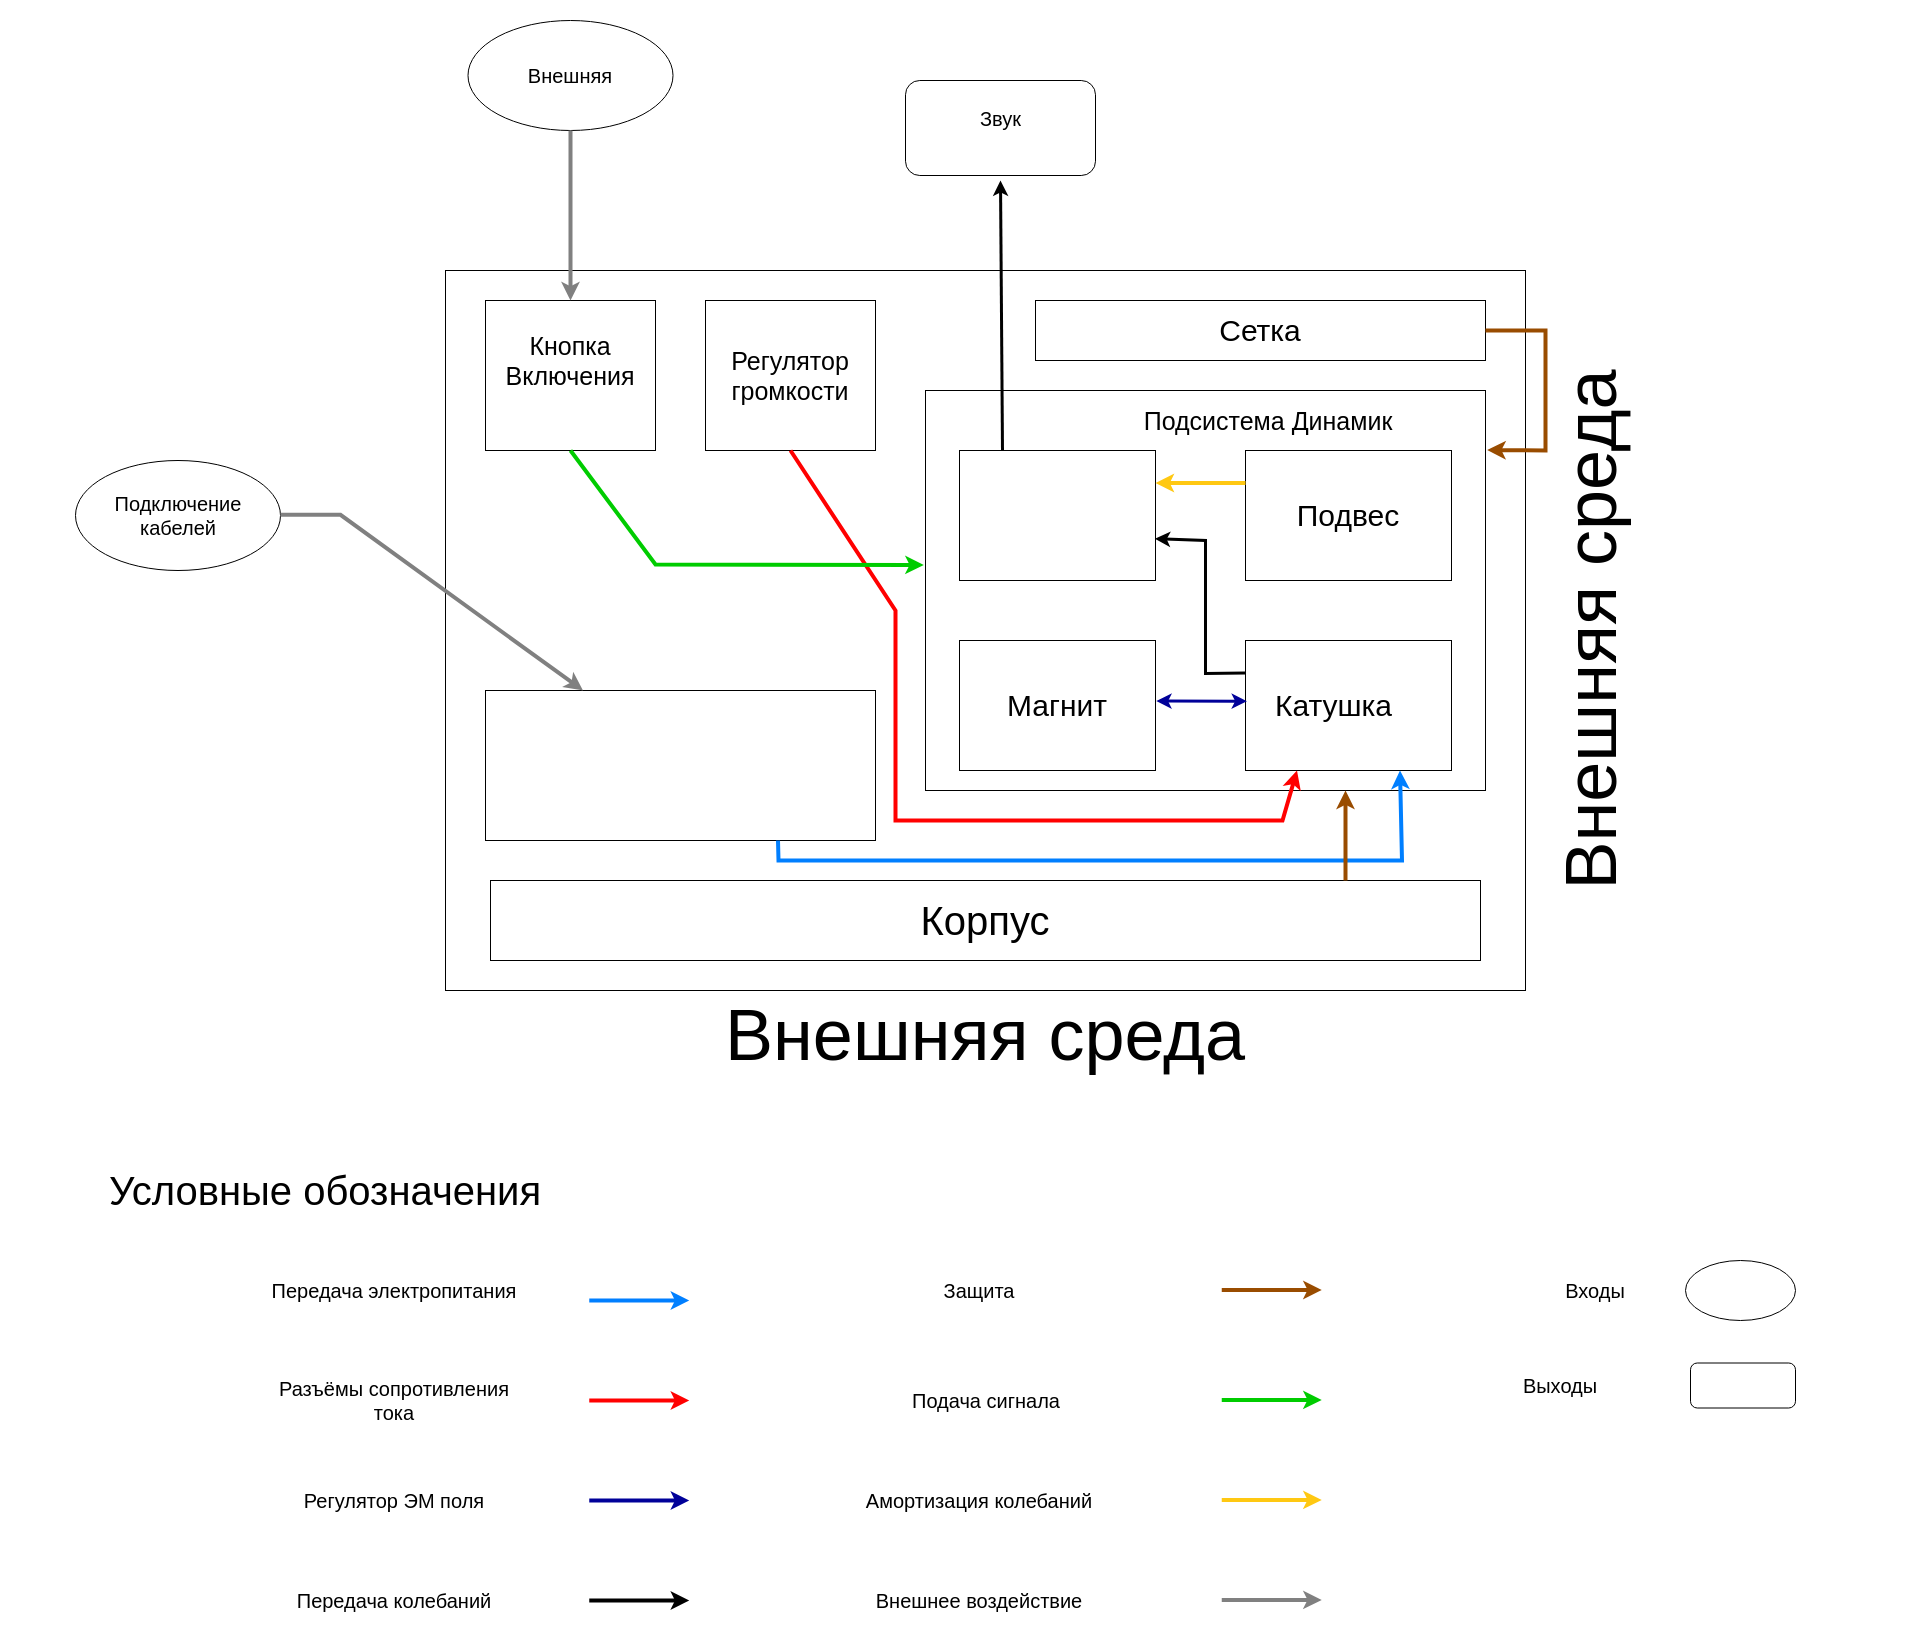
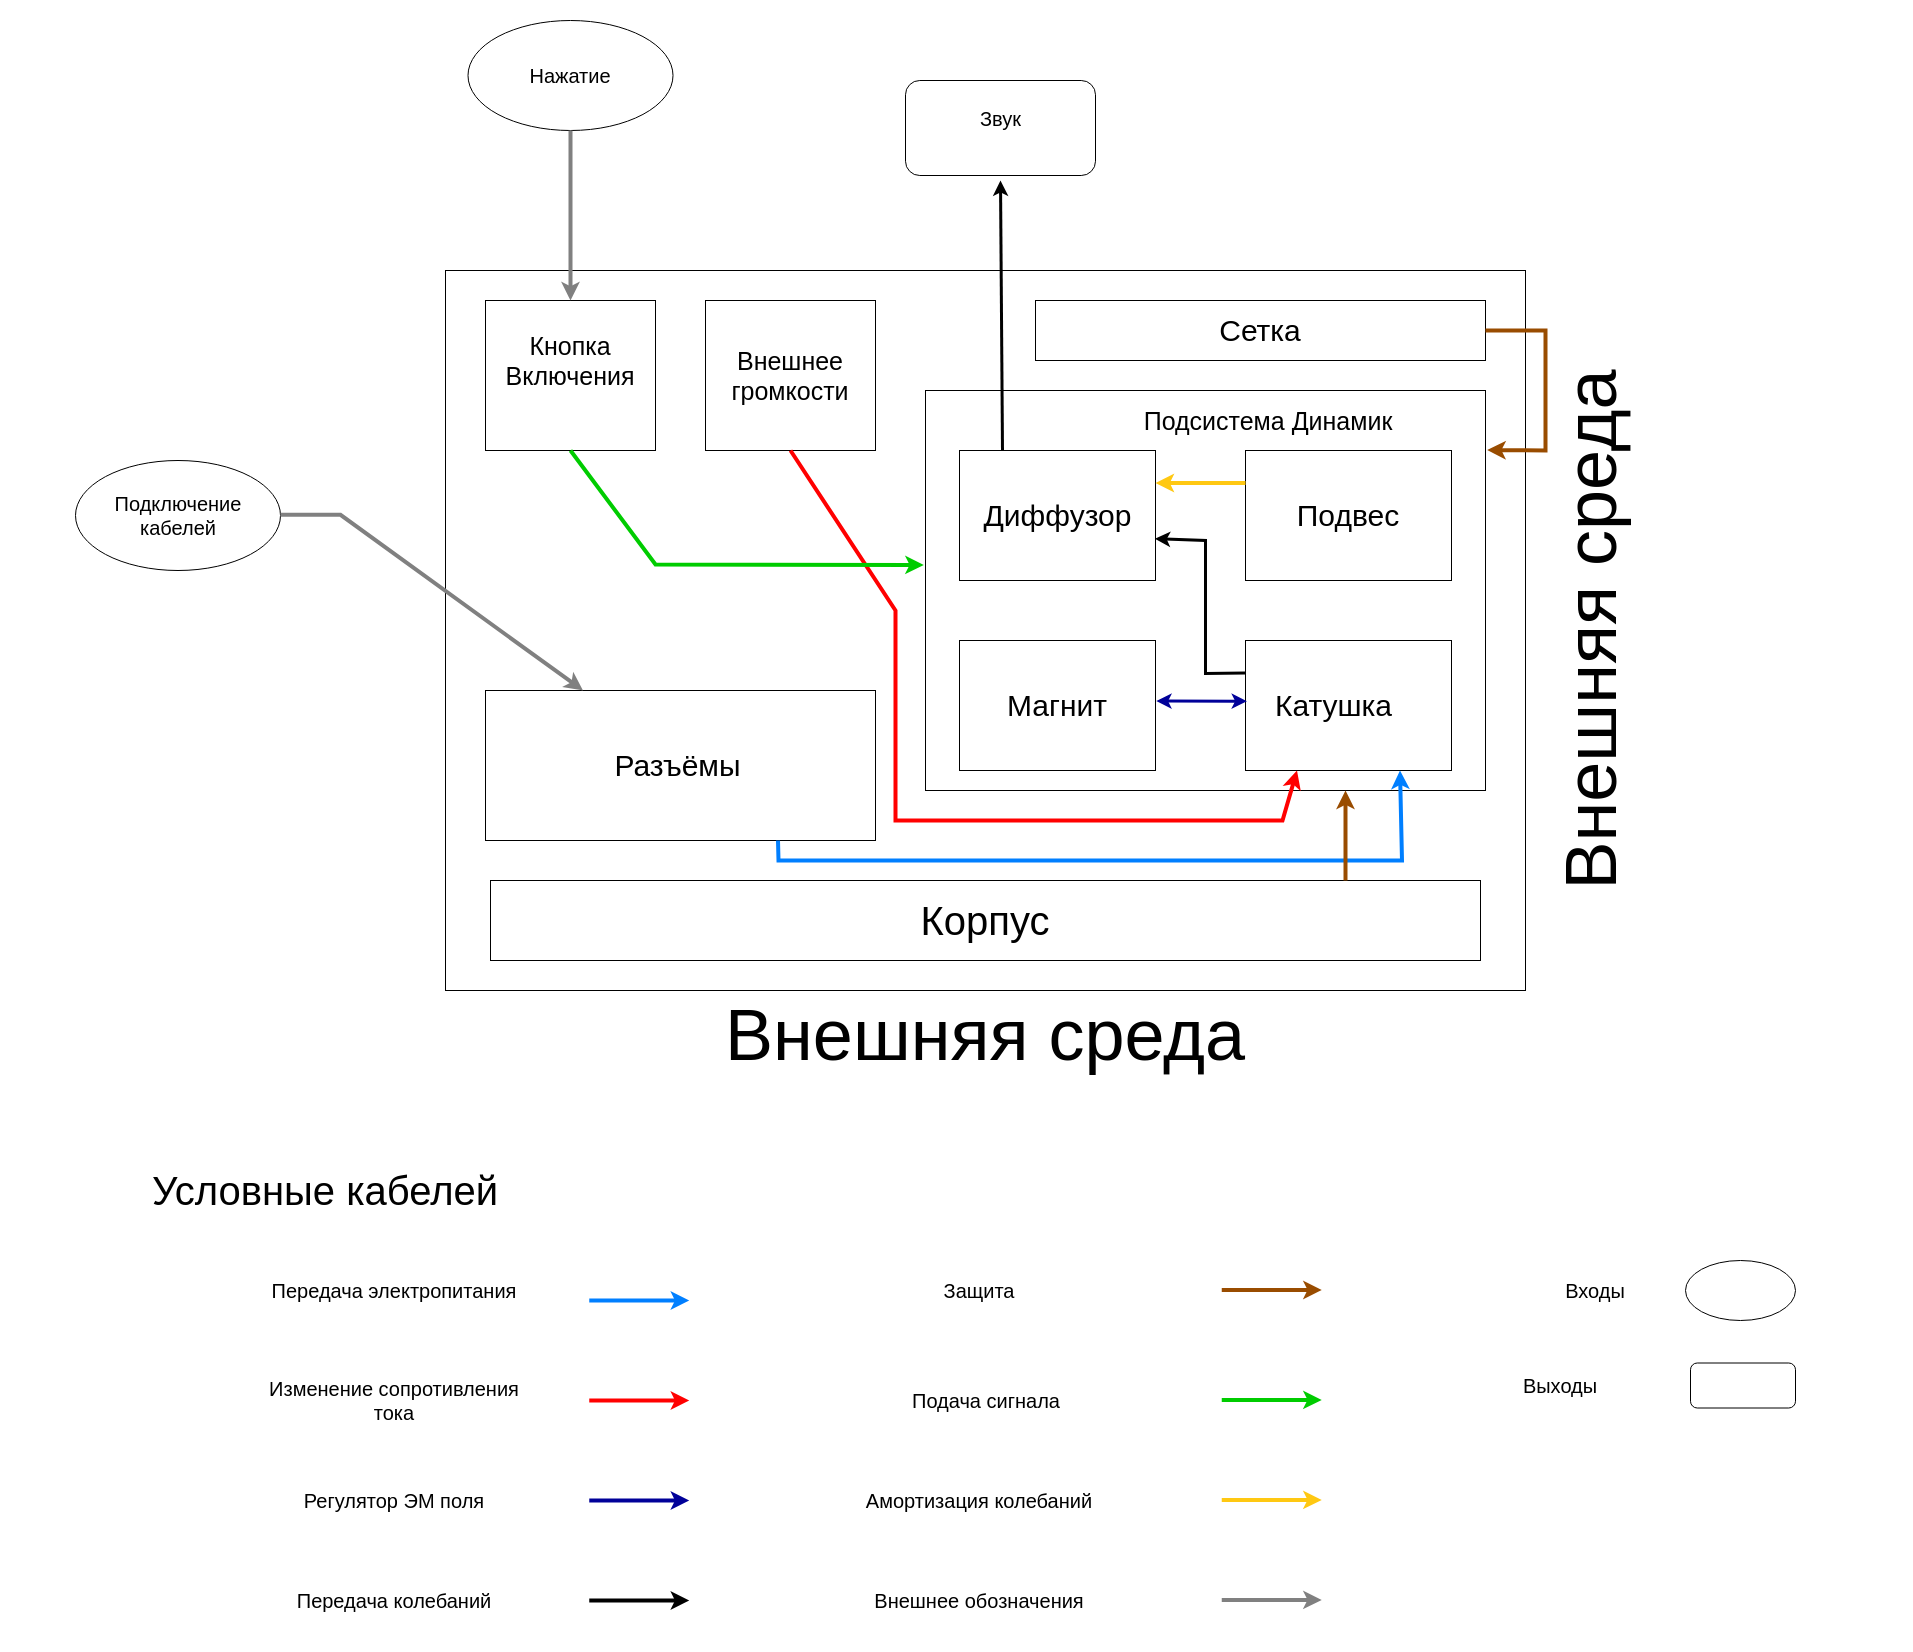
- <mxCell id="24" value="&lt;font style=&quot;font-size: 20px;&quot;&gt;Внешняя&lt;/font&gt;" style="text;html=1;strokeColor=none;fillColor=none;align=center;verticalAlign=middle;whiteSpace=wrap;rounded=0;" parent="1" vertex="1"><mxGeometry x="500" y="45" width="140" height="60" as="geometry" /></mxCell>
+ <mxCell id="24" value="&lt;font style=&quot;font-size: 20px;&quot;&gt;Нажатие&lt;/font&gt;" style="text;html=1;strokeColor=none;fillColor=none;align=center;verticalAlign=middle;whiteSpace=wrap;rounded=0;" parent="1" vertex="1"><mxGeometry x="500" y="45" width="140" height="60" as="geometry" /></mxCell>
- <mxCell id="19" value="&lt;span style=&quot;font-size: 25px;&quot;&gt;Регулятор&lt;br&gt;громкости&lt;br&gt;&lt;/span&gt;" style="text;html=1;strokeColor=none;fillColor=none;align=center;verticalAlign=middle;whiteSpace=wrap;rounded=0;" parent="1" vertex="1"><mxGeometry x="730" y="340" width="120" height="70" as="geometry" /></mxCell>
+ <mxCell id="19" value="&lt;span style=&quot;font-size: 25px;&quot;&gt;Внешнее&lt;br&gt;громкости&lt;br&gt;&lt;/span&gt;" style="text;html=1;strokeColor=none;fillColor=none;align=center;verticalAlign=middle;whiteSpace=wrap;rounded=0;" parent="1" vertex="1"><mxGeometry x="730" y="340" width="120" height="70" as="geometry" /></mxCell>
+ <mxCell id="13" value="&lt;font style=&quot;font-size: 30px;&quot;&gt;Диффузор&lt;/font&gt;" style="text;html=1;strokeColor=none;fillColor=none;align=center;verticalAlign=middle;whiteSpace=wrap;rounded=0;" parent="1" vertex="1"><mxGeometry x="980.5" y="495" width="153" height="40" as="geometry" /></mxCell>
+ <mxCell id="20" value="&lt;font style=&quot;font-size: 30px;&quot;&gt;Разъёмы&lt;/font&gt;" style="text;html=1;strokeColor=none;fillColor=none;align=center;verticalAlign=middle;whiteSpace=wrap;rounded=0;" parent="1" vertex="1"><mxGeometry x="510" y="730" width="335" height="70" as="geometry" /></mxCell>
- <mxCell id="30" value="&lt;font style=&quot;font-size: 40px;&quot;&gt;Условные обозначения&lt;/font&gt;" style="text;html=1;strokeColor=none;fillColor=none;align=center;verticalAlign=middle;whiteSpace=wrap;rounded=0;" parent="1" vertex="1"><mxGeometry x="20" y="1130" width="610" height="120" as="geometry" /></mxCell>
+ <mxCell id="30" value="&lt;font style=&quot;font-size: 40px;&quot;&gt;Условные кабелей&lt;/font&gt;" style="text;html=1;strokeColor=none;fillColor=none;align=center;verticalAlign=middle;whiteSpace=wrap;rounded=0;" parent="1" vertex="1"><mxGeometry x="20" y="1130" width="610" height="120" as="geometry" /></mxCell>
- <mxCell id="35" value="&lt;span style=&quot;font-size: 20px;&quot;&gt;Разъёмы сопротивления тока&lt;/span&gt;" style="text;html=1;strokeColor=none;fillColor=none;align=center;verticalAlign=middle;whiteSpace=wrap;rounded=0;" parent="1" vertex="1"><mxGeometry x="258.75" y="1370" width="270" height="60" as="geometry" /></mxCell>
+ <mxCell id="35" value="&lt;span style=&quot;font-size: 20px;&quot;&gt;Изменение сопротивления тока&lt;/span&gt;" style="text;html=1;strokeColor=none;fillColor=none;align=center;verticalAlign=middle;whiteSpace=wrap;rounded=0;" parent="1" vertex="1"><mxGeometry x="258.75" y="1370" width="270" height="60" as="geometry" /></mxCell>
- <mxCell id="42" value="&lt;font style=&quot;font-size: 20px;&quot;&gt;Внешнее воздействие&lt;/font&gt;&lt;span style=&quot;font-size: 20px;&quot;&gt;&lt;br&gt;&lt;/span&gt;" style="text;html=1;strokeColor=none;fillColor=none;align=center;verticalAlign=middle;whiteSpace=wrap;rounded=0;" parent="1" vertex="1"><mxGeometry x="843.75" y="1570" width="270" height="60" as="geometry" /></mxCell>
+ <mxCell id="42" value="&lt;font style=&quot;font-size: 20px;&quot;&gt;Внешнее обозначения&lt;/font&gt;&lt;span style=&quot;font-size: 20px;&quot;&gt;&lt;br&gt;&lt;/span&gt;" style="text;html=1;strokeColor=none;fillColor=none;align=center;verticalAlign=middle;whiteSpace=wrap;rounded=0;" parent="1" vertex="1"><mxGeometry x="843.75" y="1570" width="270" height="60" as="geometry" /></mxCell>
